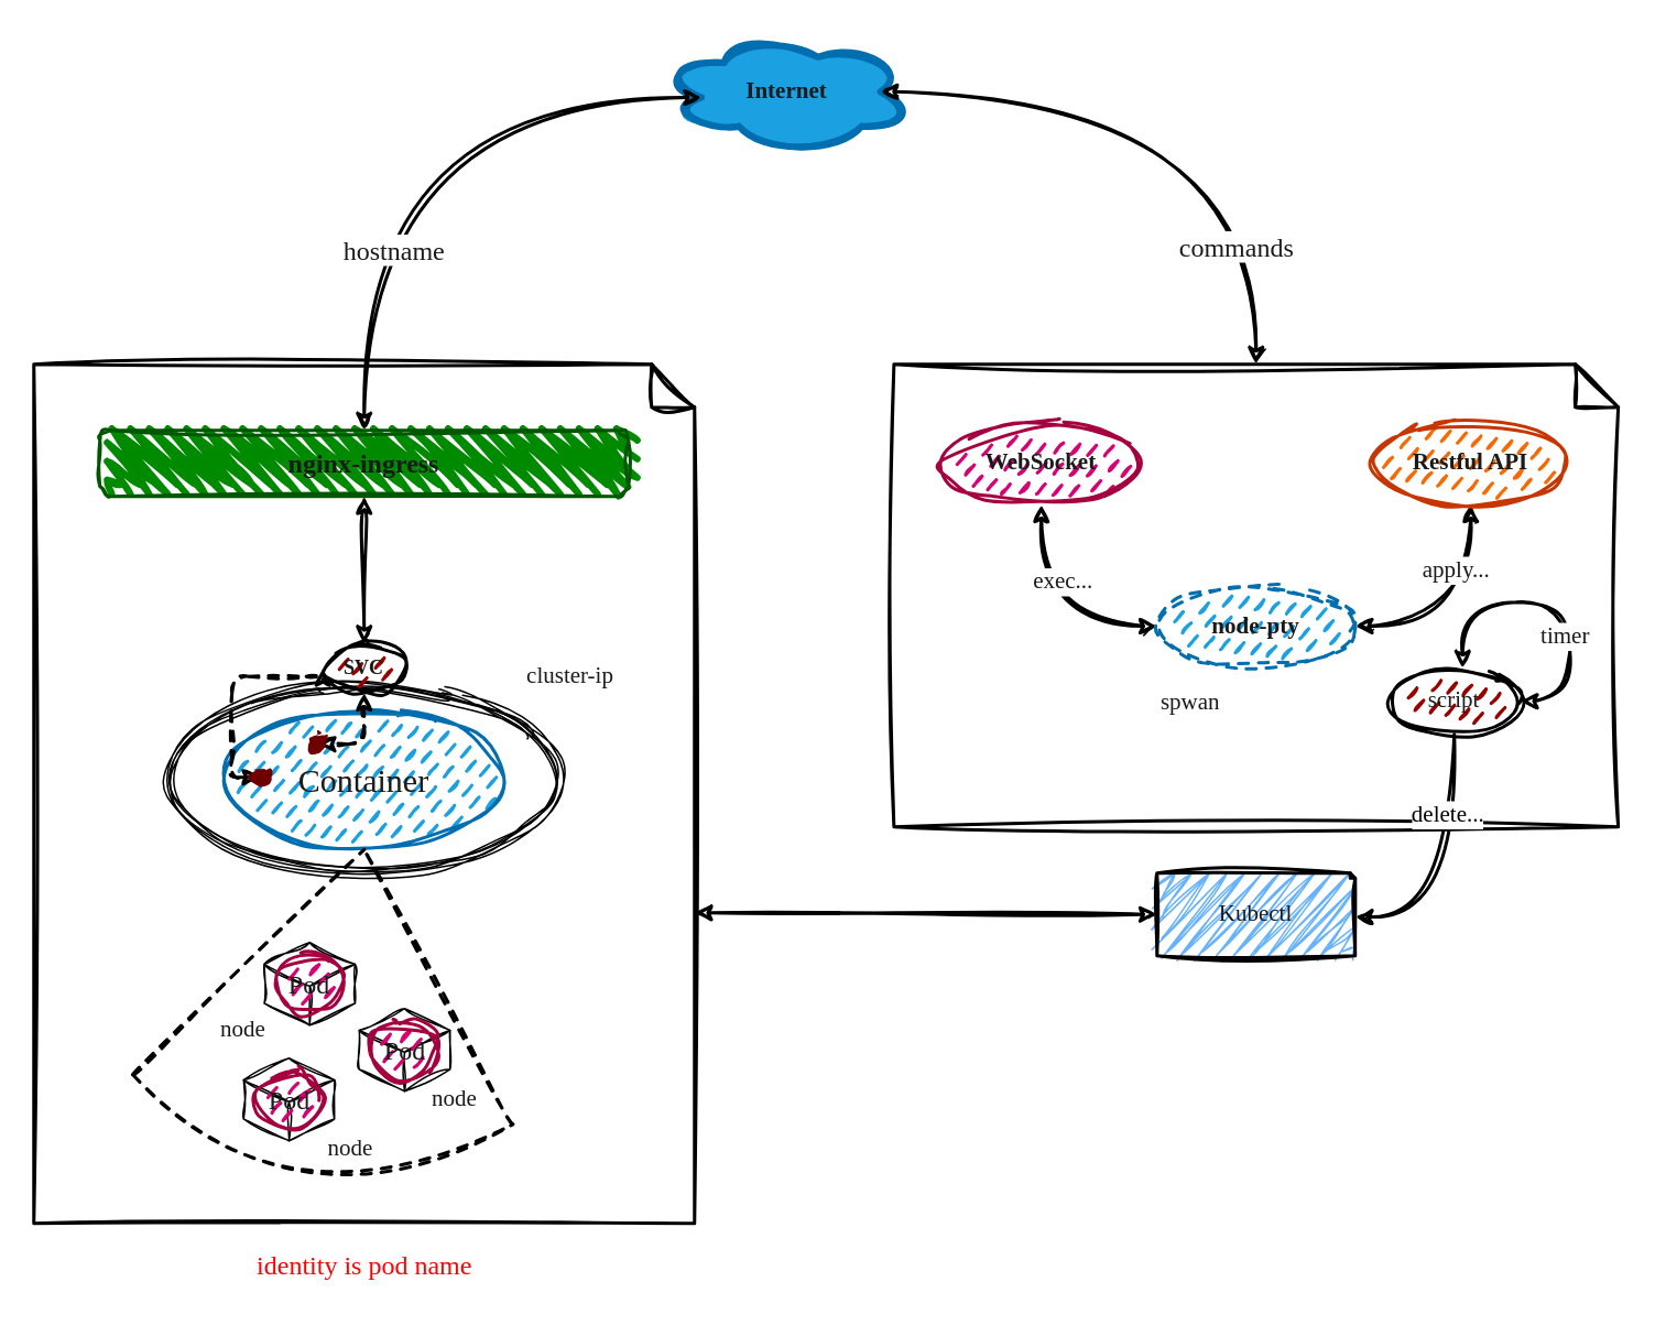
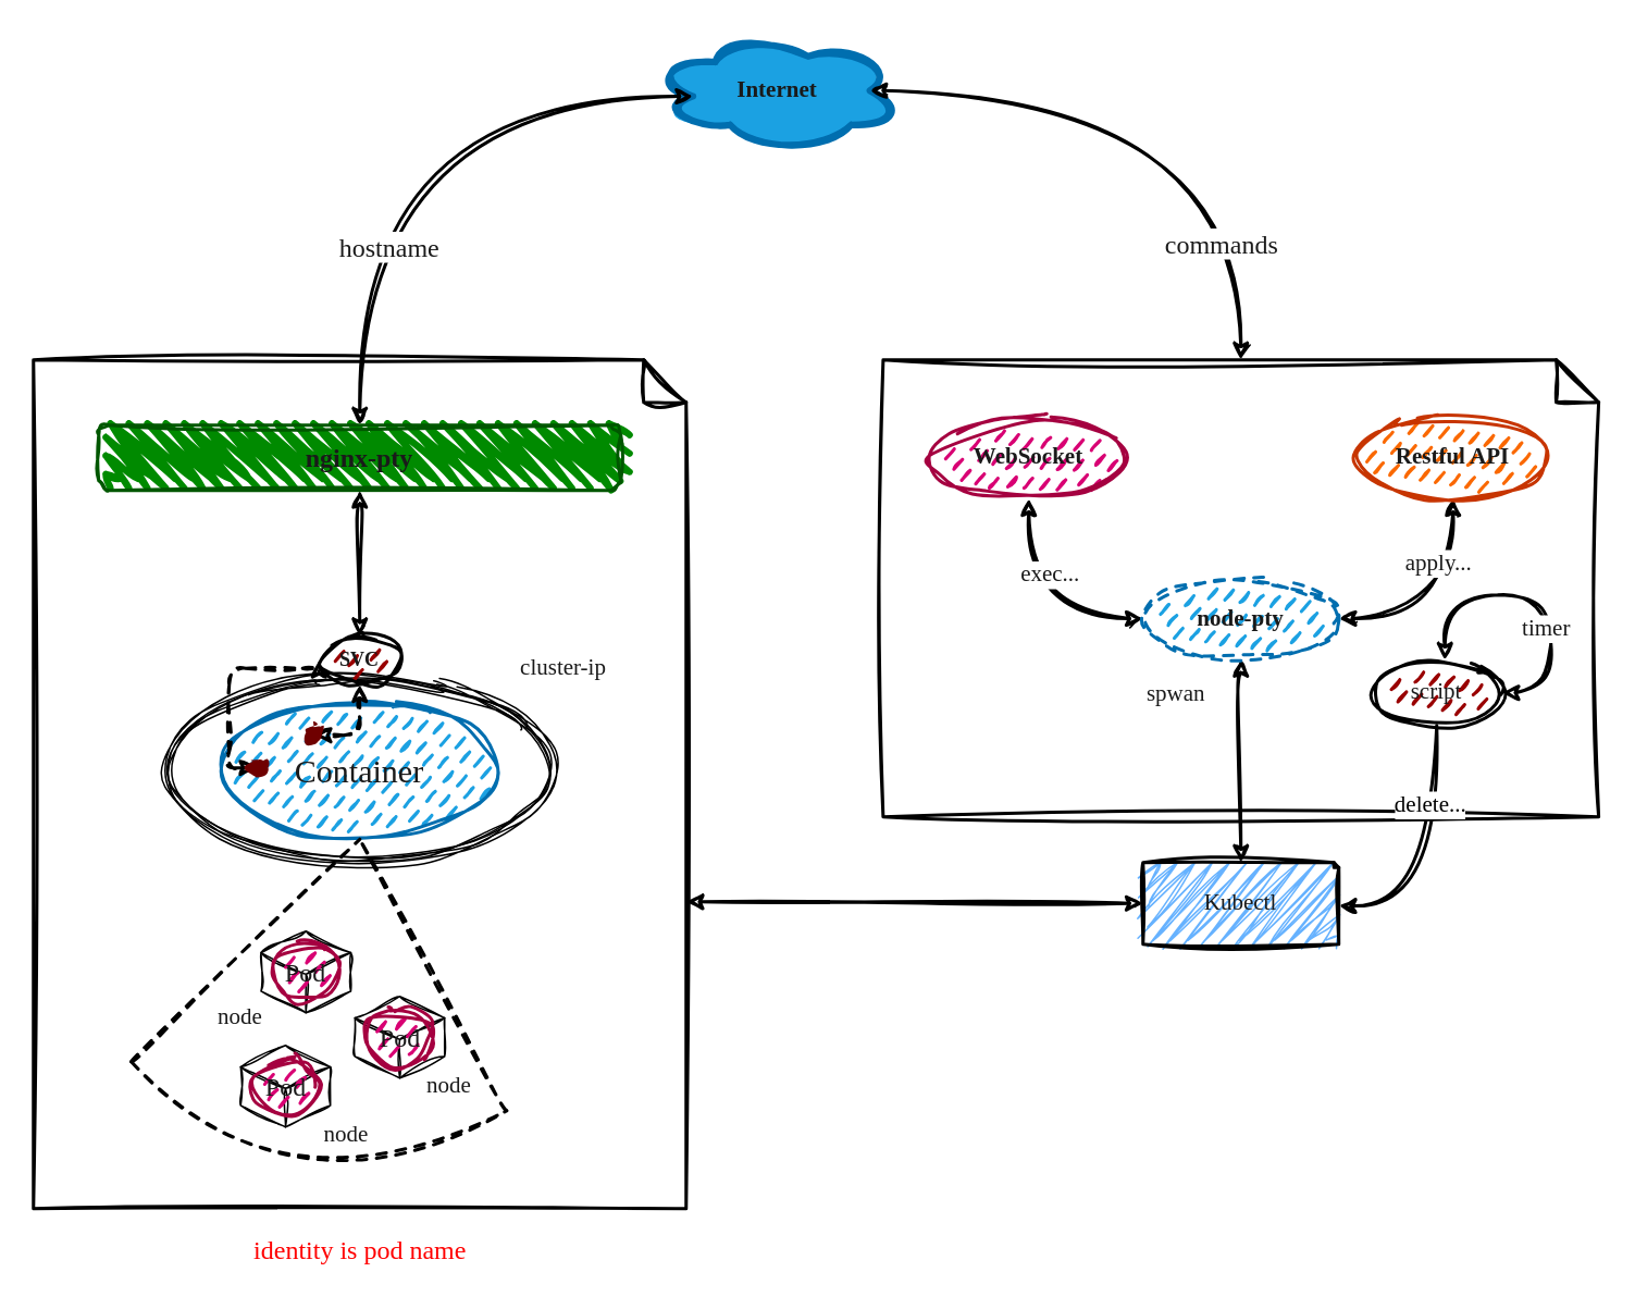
- <mxCell id="22" value="&lt;font style=&quot;font-size: 16px;&quot;&gt;nginx-ingress&lt;/font&gt;" style="rounded=1;whiteSpace=wrap;html=1;strokeWidth=2;fillWeight=4;hachureGap=8;hachureAngle=45;fillColor=#008a00;sketch=1;fontFamily=Comic Sans MS;fontSize=14;fontStyle=1;fontColor=#1A1A1A;strokeColor=#005700;glass=0;shadow=0;fillStyle=zigzag;curveFitting=1;jiggle=2;" parent="1" vertex="1"><mxGeometry x="60" y="260" width="320" height="40" as="geometry" /></mxCell>
+ <mxCell id="22" value="&lt;font style=&quot;font-size: 16px;&quot;&gt;nginx-pty&lt;/font&gt;" style="rounded=1;whiteSpace=wrap;html=1;strokeWidth=2;fillWeight=4;hachureGap=8;hachureAngle=45;fillColor=#008a00;sketch=1;fontFamily=Comic Sans MS;fontSize=14;fontStyle=1;fontColor=#1A1A1A;strokeColor=#005700;glass=0;shadow=0;fillStyle=zigzag;curveFitting=1;jiggle=2;" parent="1" vertex="1"><mxGeometry x="60" y="260" width="320" height="40" as="geometry" /></mxCell>
+ <mxCell id="38" style="edgeStyle=orthogonalEdgeStyle;curved=1;html=1;exitX=0.5;exitY=1;exitDx=0;exitDy=0;strokeWidth=2;fontFamily=Comic Sans MS;fontSize=14;fontColor=#1A1A1A;startArrow=classic;startFill=1;sketch=1;curveFitting=1;jiggle=2;" parent="1" source="39" target="43" edge="1"><mxGeometry relative="1" as="geometry" /></mxCell>
